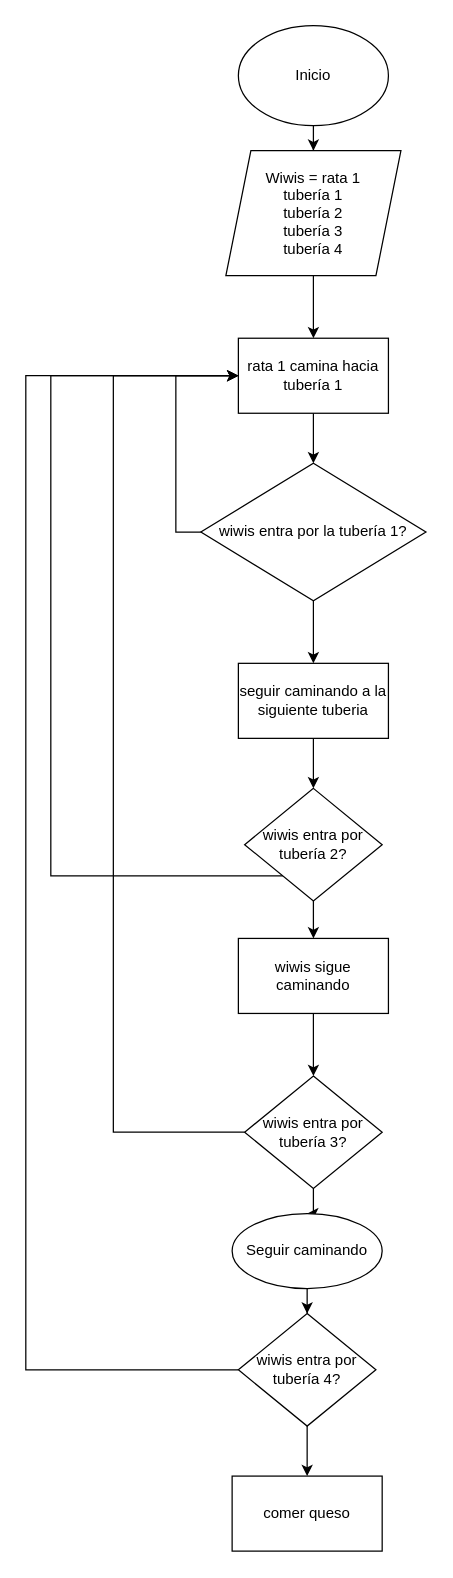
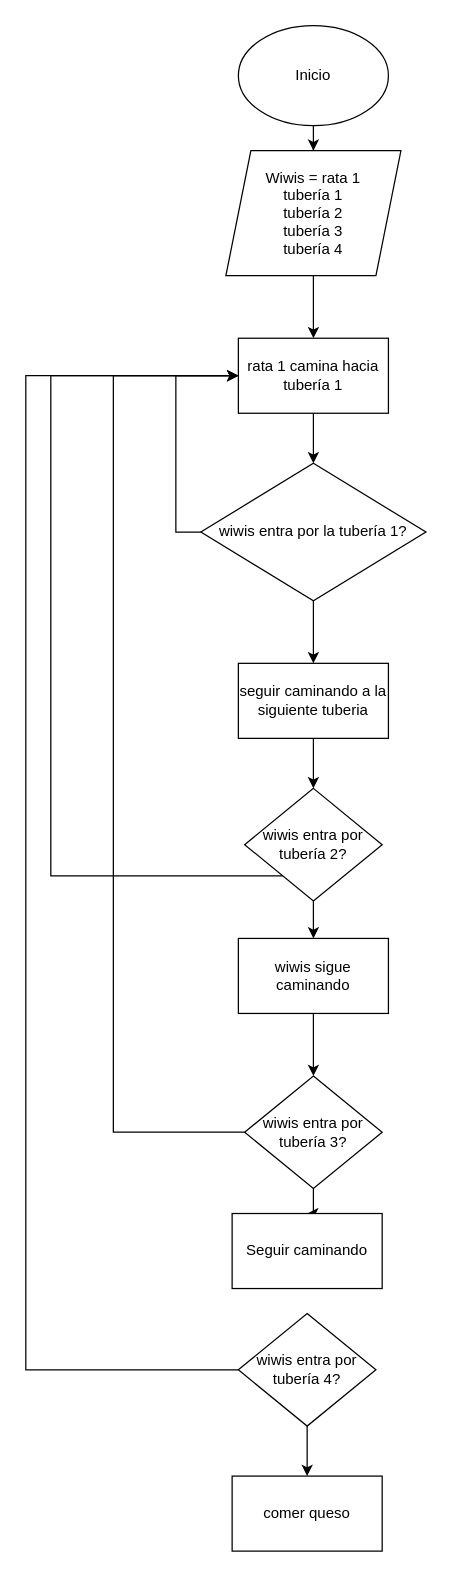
- <mxCell id="22" value="Seguir caminando" style="ellipse;whiteSpace=wrap;html=1;" vertex="1" parent="1"><mxGeometry x="185" y="970" width="120" height="60" as="geometry" /></mxCell>
+ <mxCell id="22" value="Seguir caminando" style="whiteSpace=wrap;html=1;" vertex="1" parent="1"><mxGeometry x="185" y="970" width="120" height="60" as="geometry" /></mxCell>
- <mxCell id="21" style="edgeStyle=orthogonalEdgeStyle;rounded=0;orthogonalLoop=1;jettySize=auto;html=1;entryX=0.5;entryY=0;entryDx=0;entryDy=0;" edge="1" parent="1" source="22" target="25"><mxGeometry relative="1" as="geometry" /></mxCell>
